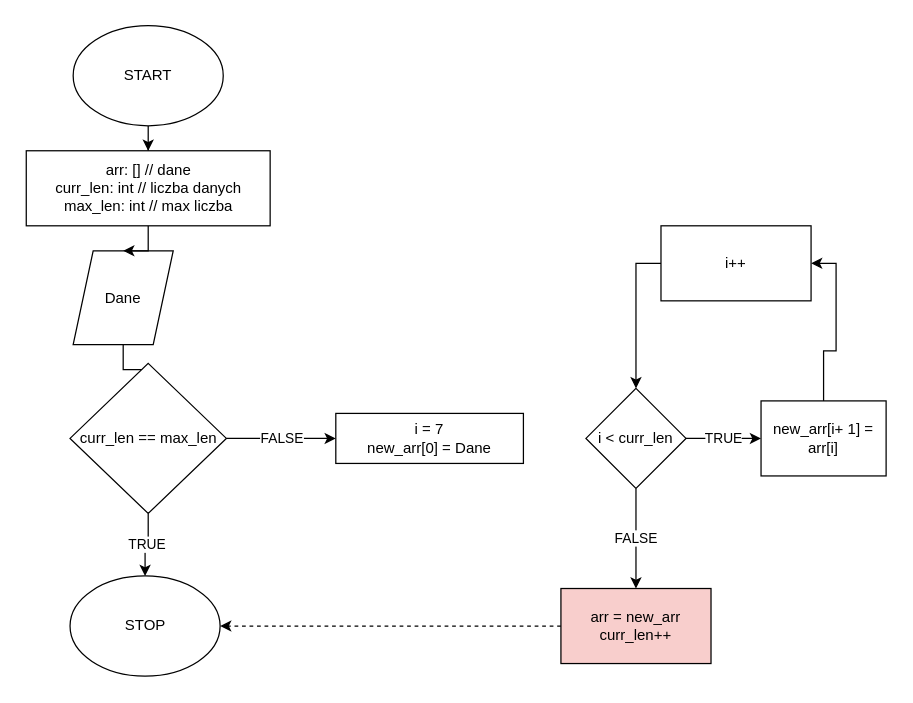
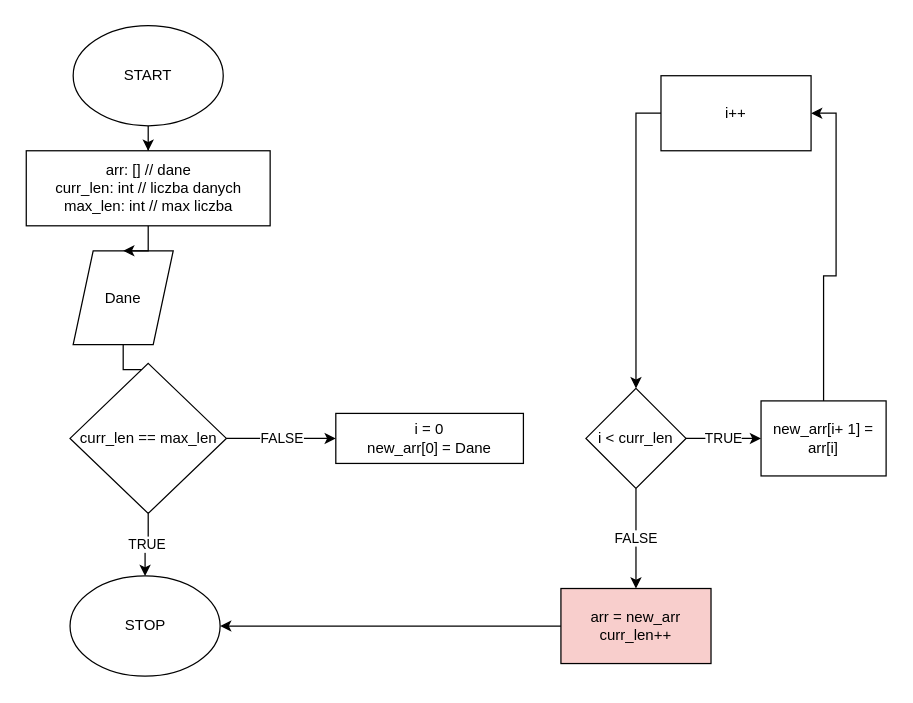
- <mxCell id="19" value="i++" style="rounded=0;whiteSpace=wrap;html=1;" parent="1" vertex="1"><mxGeometry x="528" y="180" width="120" height="60" as="geometry" /></mxCell>
+ <mxCell id="19" value="i++" style="rounded=0;whiteSpace=wrap;html=1;" parent="1" vertex="1"><mxGeometry x="528" y="60" width="120" height="60" as="geometry" /></mxCell>
- <mxCell id="12" value="i = 7&lt;br&gt;new_arr[0] = Dane" style="rounded=0;whiteSpace=wrap;html=1;" parent="1" vertex="1"><mxGeometry x="268" y="330" width="150" height="40" as="geometry" /></mxCell>
+ <mxCell id="12" value="i = 0&lt;br&gt;new_arr[0] = Dane" style="rounded=0;whiteSpace=wrap;html=1;" parent="1" vertex="1"><mxGeometry x="268" y="330" width="150" height="40" as="geometry" /></mxCell>
- <mxCell id="20" style="edgeStyle=orthogonalEdgeStyle;rounded=0;orthogonalLoop=1;jettySize=auto;html=1;entryX=1;entryY=0.5;entryDx=0;entryDy=0;dashed=1;" parent="1" source="21" target="9" edge="1"><mxGeometry relative="1" as="geometry" /></mxCell>
+ <mxCell id="20" style="edgeStyle=orthogonalEdgeStyle;rounded=0;orthogonalLoop=1;jettySize=auto;html=1;entryX=1;entryY=0.5;entryDx=0;entryDy=0;" parent="1" source="21" target="9" edge="1"><mxGeometry relative="1" as="geometry" /></mxCell>
